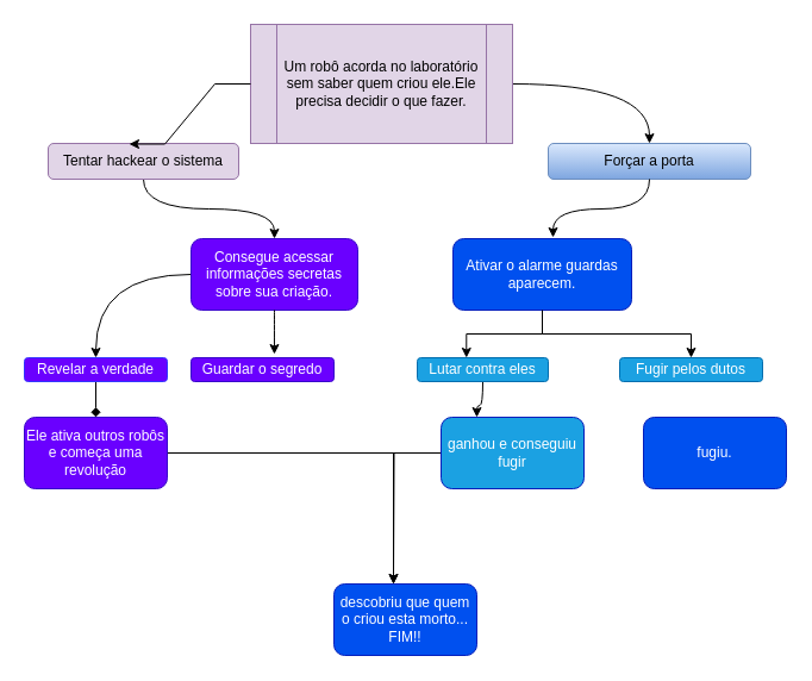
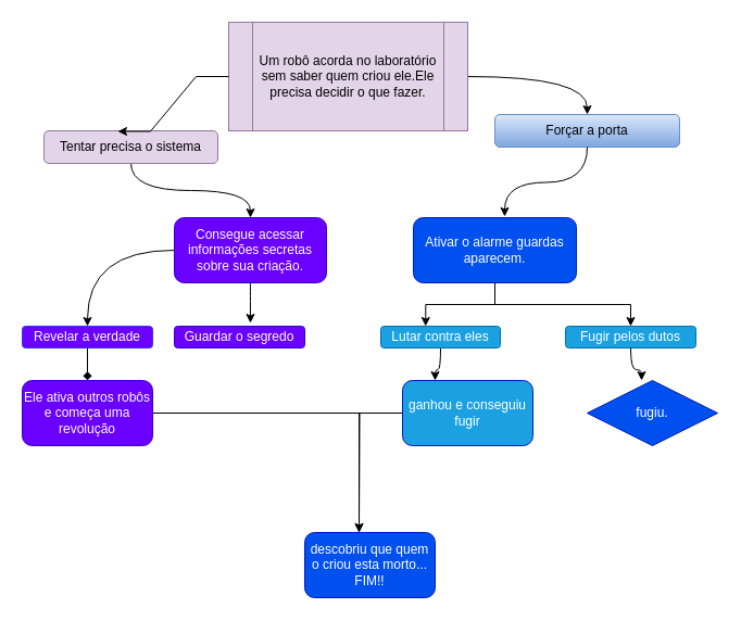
- <mxCell id="7" value="Tentar hackear o sistema" style="rounded=1;whiteSpace=wrap;html=1;fillColor=#e1d5e7;strokeColor=#9673a6;" parent="1" vertex="1"><mxGeometry x="40" y="120" width="160" height="30" as="geometry" /></mxCell>
+ <mxCell id="7" value="Tentar precisa o sistema" style="rounded=1;whiteSpace=wrap;html=1;fillColor=#e1d5e7;strokeColor=#9673a6;" parent="1" vertex="1"><mxGeometry x="40" y="120" width="160" height="30" as="geometry" /></mxCell>
- <mxCell id="3" value="Forçar a porta" style="rounded=1;whiteSpace=wrap;html=1;fillColor=#dae8fc;gradientColor=#7ea6e0;strokeColor=#6c8ebf;" parent="1" vertex="1"><mxGeometry x="460" y="120" width="170" height="30" as="geometry" /></mxCell>
+ <mxCell id="3" value="Forçar a porta" style="rounded=1;whiteSpace=wrap;html=1;fillColor=#dae8fc;gradientColor=#7ea6e0;strokeColor=#6c8ebf;" parent="1" vertex="1"><mxGeometry x="455" y="105" width="170" height="30" as="geometry" /></mxCell>
+ <mxCell id="27" style="edgeStyle=orthogonalEdgeStyle;rounded=0;orthogonalLoop=1;jettySize=auto;html=1;entryX=0.417;entryY=0;entryDx=0;entryDy=0;entryPerimeter=0;curved=1;" parent="1" source="19" target="26" edge="1"><mxGeometry relative="1" as="geometry" /></mxCell>
- <mxCell id="26" value="fugiu." style="rounded=1;whiteSpace=wrap;html=1;fillColor=#0050ef;fontColor=#ffffff;strokeColor=#001DBC;" parent="1" vertex="1"><mxGeometry x="540" y="350" width="120" height="60" as="geometry" /></mxCell>
+ <mxCell id="26" value="fugiu." style="rhombus;whiteSpace=wrap;html=1;fillColor=#0050ef;fontColor=#ffffff;strokeColor=#001DBC;" parent="1" vertex="1"><mxGeometry x="540" y="350" width="120" height="60" as="geometry" /></mxCell>
